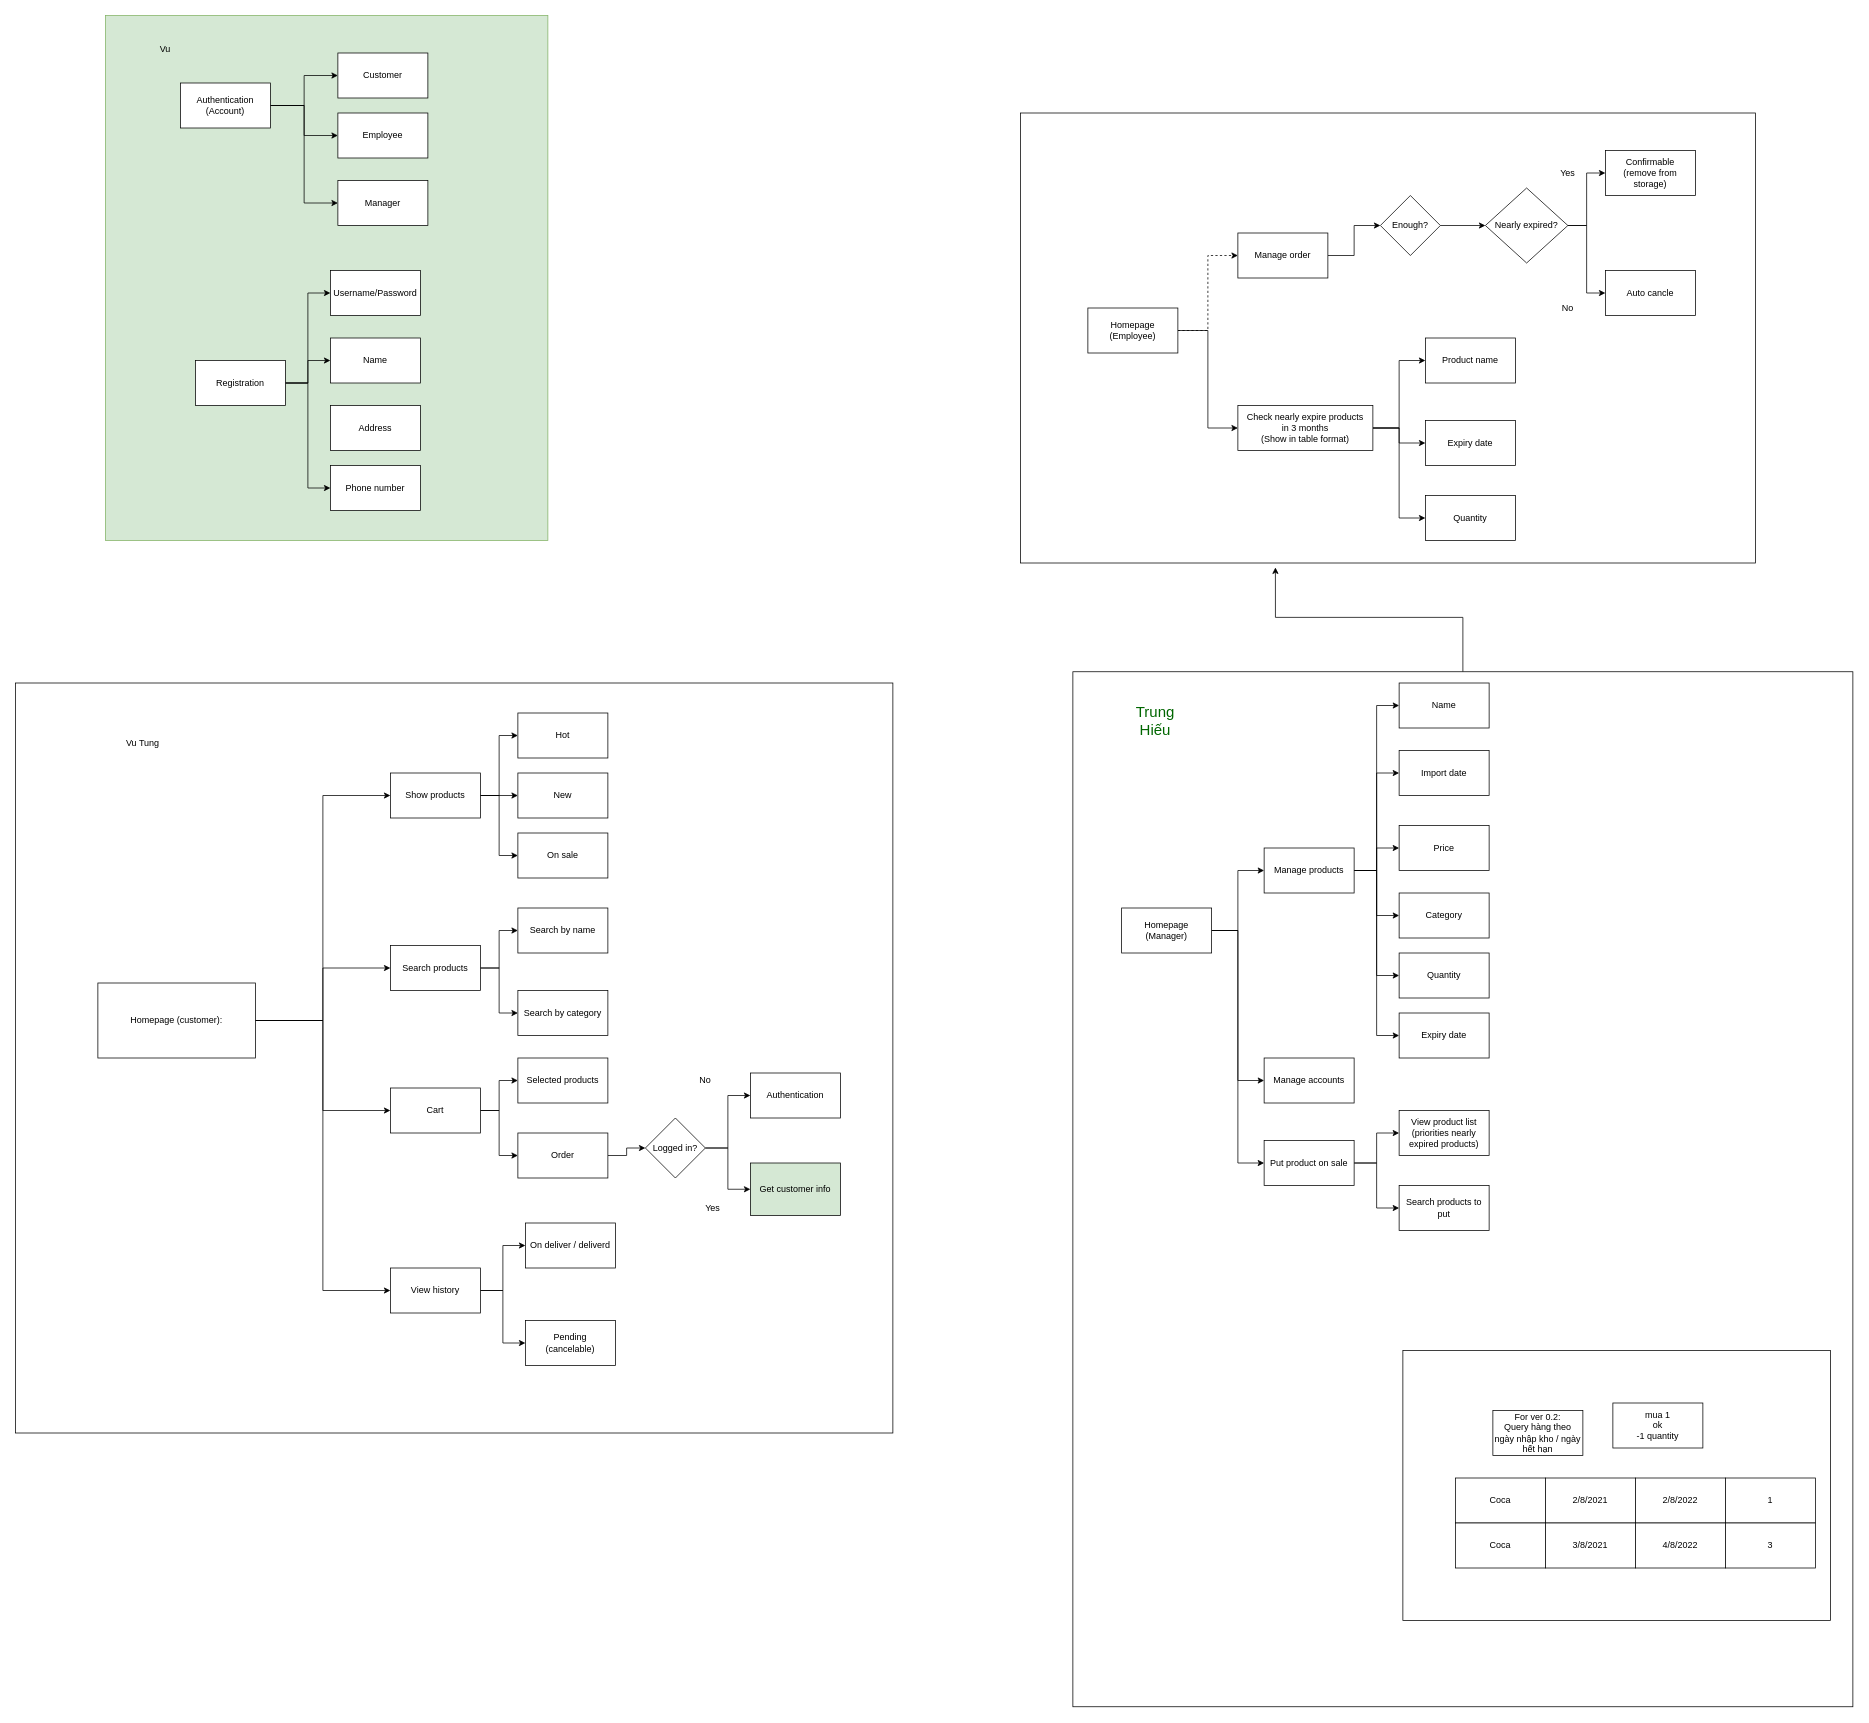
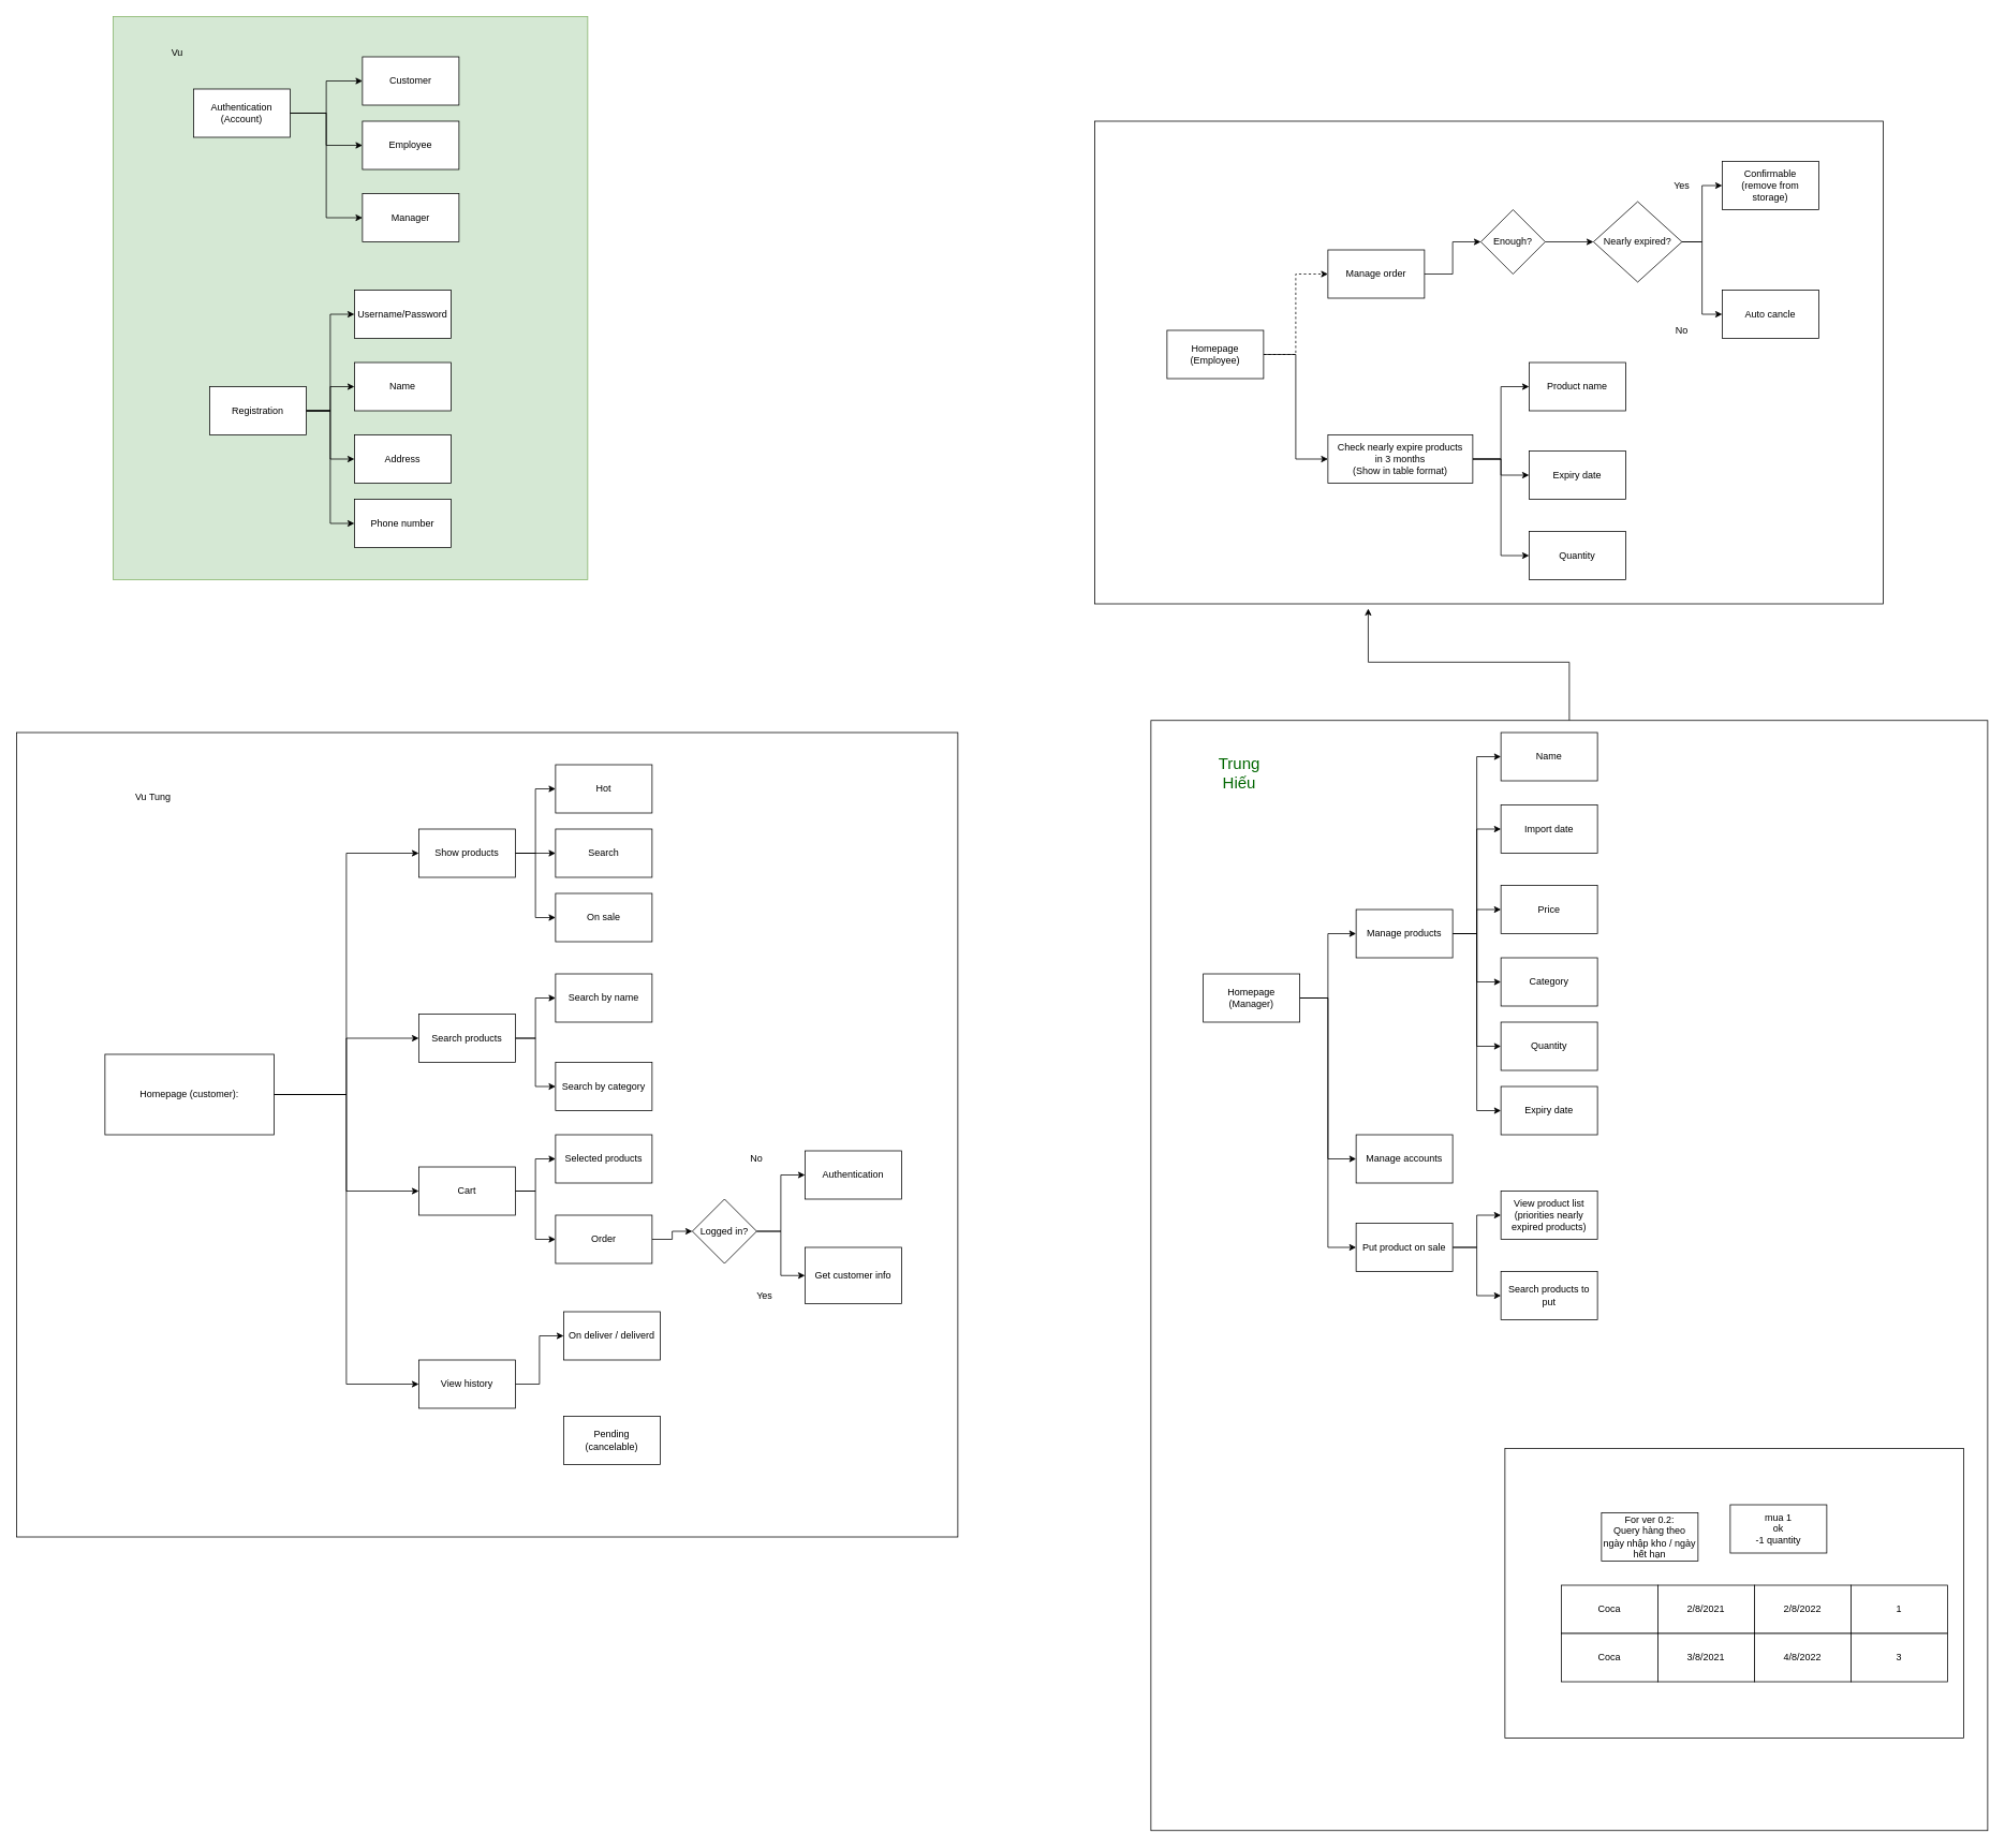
+ <mxCell id="19" style="edgeStyle=orthogonalEdgeStyle;rounded=0;orthogonalLoop=1;jettySize=auto;html=1;entryX=0;entryY=0.5;entryDx=0;entryDy=0;" parent="1" source="21" target="47" edge="1"><mxGeometry relative="1" as="geometry" /></mxCell>
- <mxCell id="27" value="New" style="rounded=0;whiteSpace=wrap;html=1;" parent="1" vertex="1"><mxGeometry x="690" y="1030" width="120" height="60" as="geometry" /></mxCell>
+ <mxCell id="27" value="Search" style="rounded=0;whiteSpace=wrap;html=1;" parent="1" vertex="1"><mxGeometry x="690" y="1030" width="120" height="60" as="geometry" /></mxCell>
- <mxCell id="40" value="&lt;div&gt;Get customer info&lt;/div&gt;" style="rounded=0;whiteSpace=wrap;html=1;fillColor=#d5e8d4;" parent="1" vertex="1"><mxGeometry x="1000" y="1550" width="120" height="70" as="geometry" /></mxCell>
+ <mxCell id="40" value="&lt;div&gt;Get customer info&lt;/div&gt;" style="rounded=0;whiteSpace=wrap;html=1;" parent="1" vertex="1"><mxGeometry x="1000" y="1550" width="120" height="70" as="geometry" /></mxCell>
- <mxCell id="52" style="edgeStyle=orthogonalEdgeStyle;rounded=0;orthogonalLoop=1;jettySize=auto;html=1;entryX=0;entryY=0.5;entryDx=0;entryDy=0;" parent="1" source="53" target="55" edge="1"><mxGeometry relative="1" as="geometry" /></mxCell>
